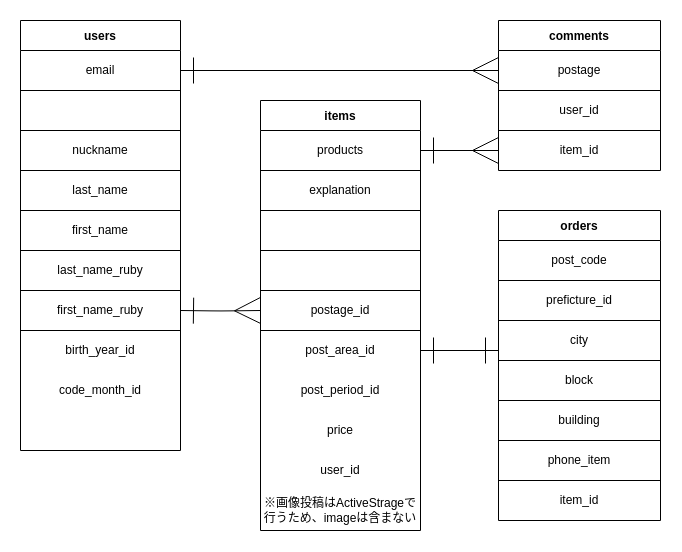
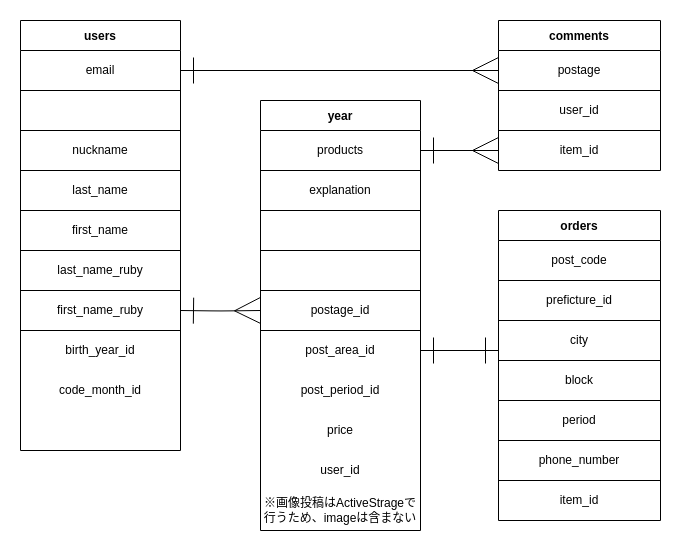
- <mxCell id="21" value="items" style="shape=table;startSize=30;container=1;collapsible=0;childLayout=tableLayout;fontStyle=1;align=center;pointerEvents=1;" vertex="1" parent="1"><mxGeometry x="260" y="100" width="160.0" height="430" as="geometry" /></mxCell>
+ <mxCell id="21" value="year" style="shape=table;startSize=30;container=1;collapsible=0;childLayout=tableLayout;fontStyle=1;align=center;pointerEvents=1;" vertex="1" parent="1"><mxGeometry x="260" y="100" width="160.0" height="430" as="geometry" /></mxCell>
- <mxCell id="57" value="building" style="shape=partialRectangle;html=1;whiteSpace=wrap;connectable=0;fillColor=none;top=0;left=0;bottom=0;right=0;overflow=hidden;pointerEvents=1;" vertex="1" parent="56"><mxGeometry width="162" height="40" as="geometry"><mxRectangle width="162" height="40" as="alternateBounds" /></mxGeometry></mxCell>
+ <mxCell id="57" value="period" style="shape=partialRectangle;html=1;whiteSpace=wrap;connectable=0;fillColor=none;top=0;left=0;bottom=0;right=0;overflow=hidden;pointerEvents=1;" vertex="1" parent="56"><mxGeometry width="162" height="40" as="geometry"><mxRectangle width="162" height="40" as="alternateBounds" /></mxGeometry></mxCell>
- <mxCell id="59" value="phone_item" style="shape=partialRectangle;html=1;whiteSpace=wrap;connectable=0;fillColor=none;top=0;left=0;bottom=0;right=0;overflow=hidden;pointerEvents=1;" vertex="1" parent="58"><mxGeometry width="162" height="40" as="geometry"><mxRectangle width="162" height="40" as="alternateBounds" /></mxGeometry></mxCell>
+ <mxCell id="59" value="phone_number" style="shape=partialRectangle;html=1;whiteSpace=wrap;connectable=0;fillColor=none;top=0;left=0;bottom=0;right=0;overflow=hidden;pointerEvents=1;" vertex="1" parent="58"><mxGeometry width="162" height="40" as="geometry"><mxRectangle width="162" height="40" as="alternateBounds" /></mxGeometry></mxCell>
